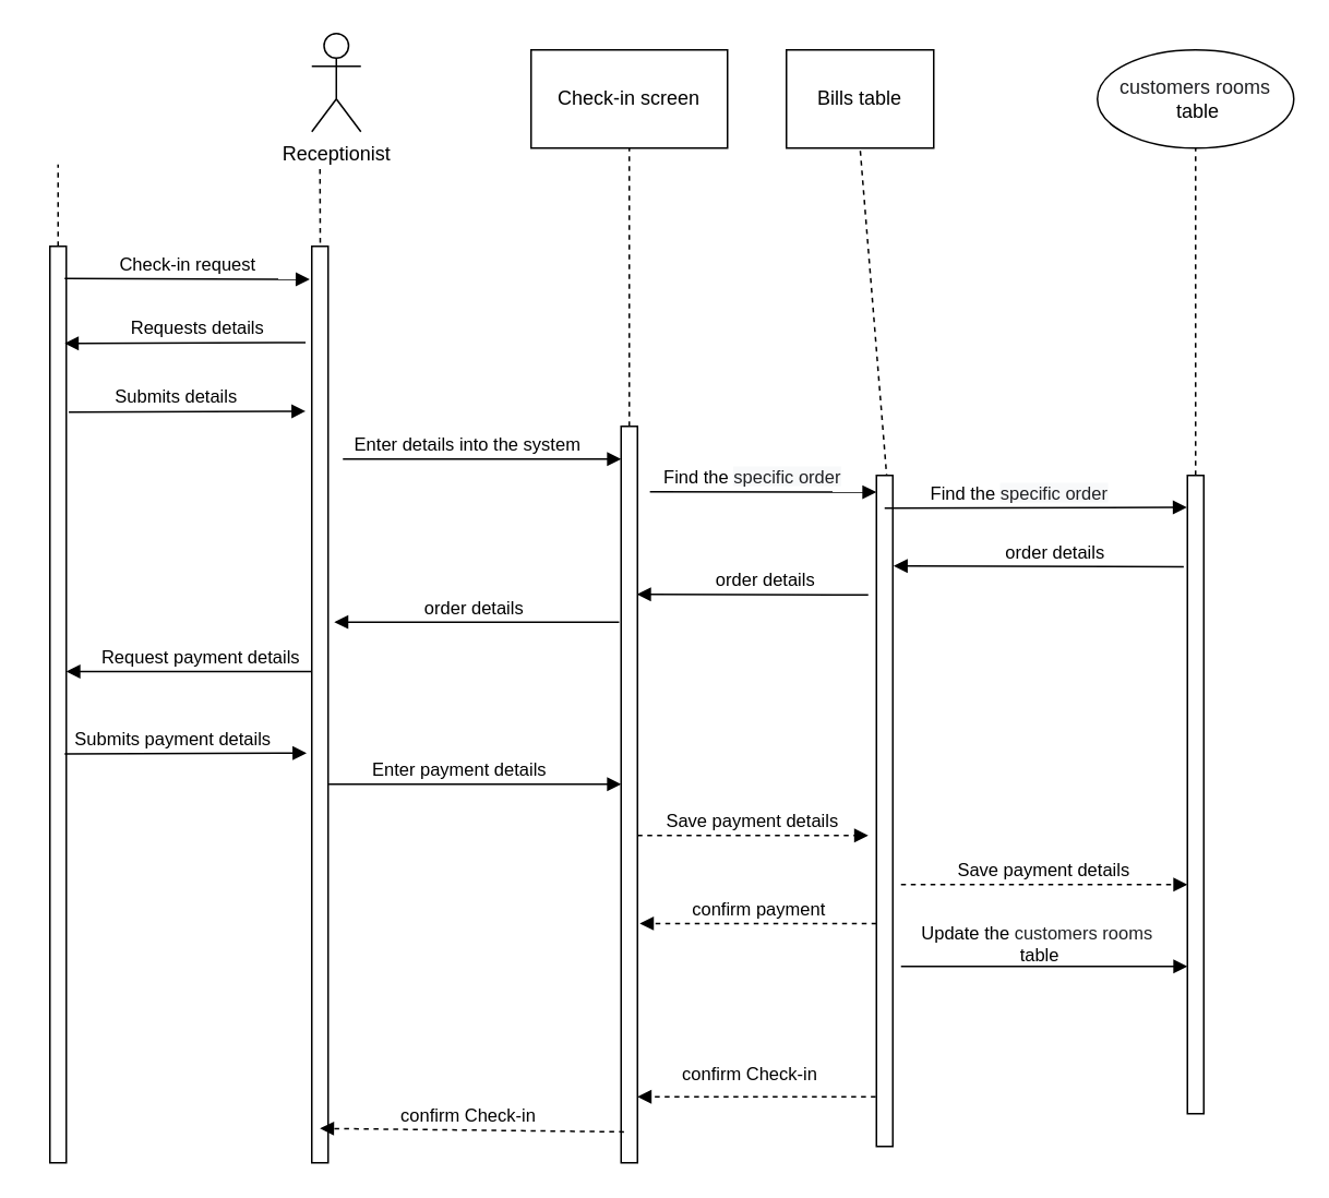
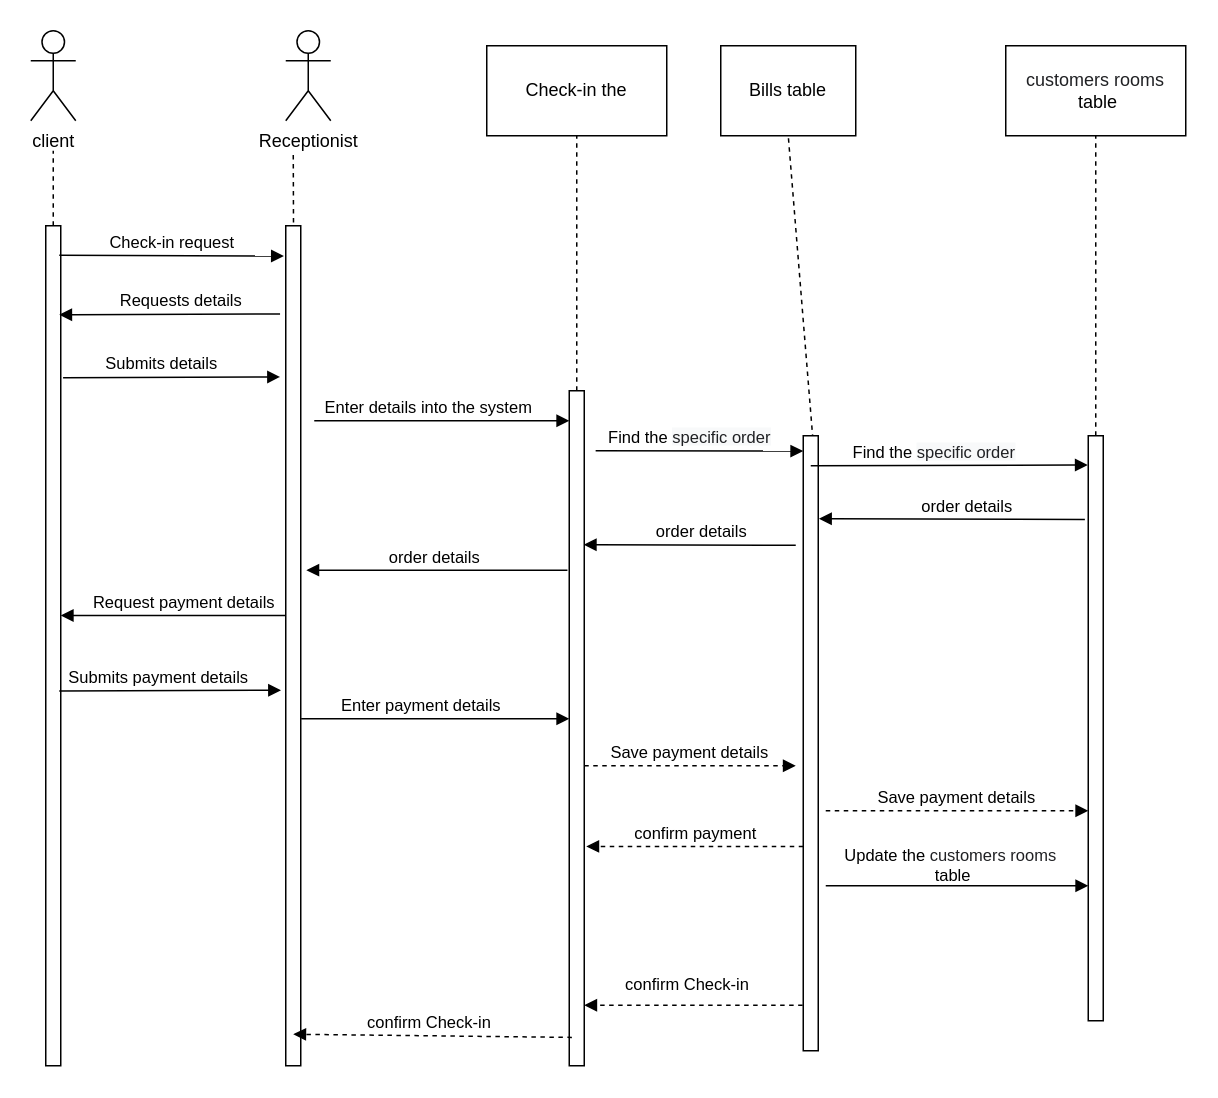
+ <mxCell id="2" value="client" style="shape=umlActor;verticalLabelPosition=bottom;verticalAlign=top;html=1;outlineConnect=0;" parent="1" vertex="1"><mxGeometry x="20" y="20" width="30" height="60" as="geometry" /></mxCell>
- <mxCell id="4" value="Check-in screen" style="rounded=0;whiteSpace=wrap;html=1;" parent="1" vertex="1"><mxGeometry x="324" y="30" width="120" height="60" as="geometry" /></mxCell>
+ <mxCell id="4" value="Check-in the" style="rounded=0;whiteSpace=wrap;html=1;" parent="1" vertex="1"><mxGeometry x="324" y="30" width="120" height="60" as="geometry" /></mxCell>
- <mxCell id="6" value="&lt;font style=&quot;font-size: 12px;&quot;&gt;&lt;span style=&quot;color: rgb(32, 33, 36); font-family: arial, sans-serif; text-align: start; background-color: rgb(255, 255, 255);&quot;&gt;&lt;font style=&quot;&quot;&gt;customers rooms&lt;br&gt;&lt;/font&gt;&lt;/span&gt;&amp;nbsp;&lt;/font&gt;table" style="ellipse;whiteSpace=wrap;html=1;" parent="1" vertex="1"><mxGeometry x="670" y="30" width="120" height="60" as="geometry" /></mxCell>
+ <mxCell id="6" value="&lt;font style=&quot;font-size: 12px;&quot;&gt;&lt;span style=&quot;color: rgb(32, 33, 36); font-family: arial, sans-serif; text-align: start; background-color: rgb(255, 255, 255);&quot;&gt;&lt;font style=&quot;&quot;&gt;customers rooms&lt;br&gt;&lt;/font&gt;&lt;/span&gt;&amp;nbsp;&lt;/font&gt;table" style="rounded=0;whiteSpace=wrap;html=1;" parent="1" vertex="1"><mxGeometry x="670" y="30" width="120" height="60" as="geometry" /></mxCell>
